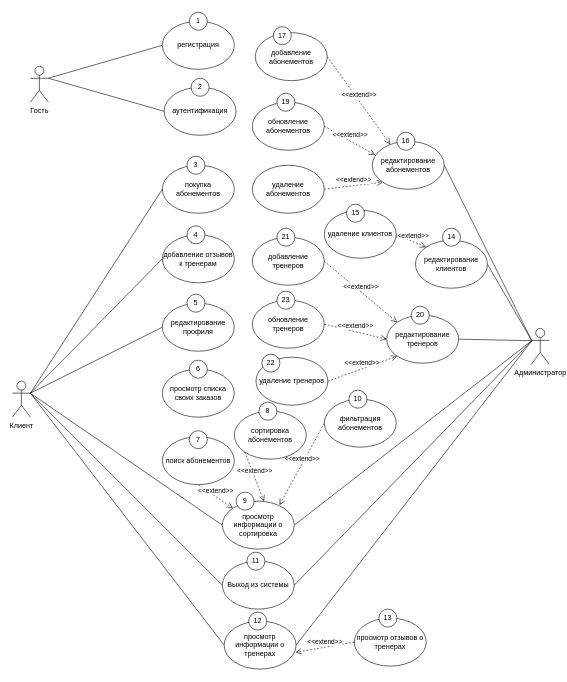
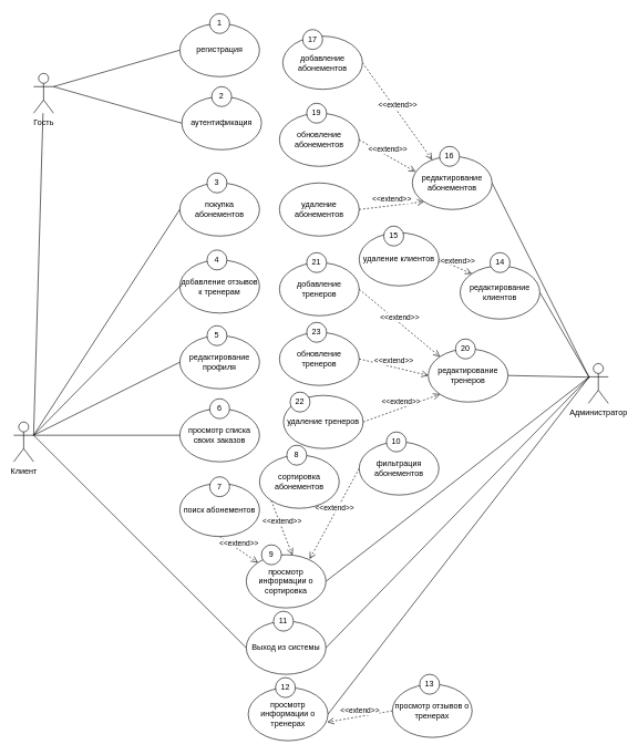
+ <mxCell id="34" value="" style="endArrow=none;html=1;rounded=0;exitX=1;exitY=0.333;exitDx=0;exitDy=0;exitPerimeter=0;entryX=0;entryY=0.5;entryDx=0;entryDy=0;" parent="1" source="17" target="30" edge="1"><mxGeometry width="50" height="50" relative="1" as="geometry"><mxPoint x="-250" y="760" as="sourcePoint" /><mxPoint x="-17" y="775" as="targetPoint" /></mxGeometry></mxCell>
- <mxCell id="15" style="rounded=0;orthogonalLoop=1;jettySize=auto;html=1;exitX=1;exitY=0.333;exitDx=0;exitDy=0;exitPerimeter=0;entryX=0;entryY=0.5;entryDx=0;entryDy=0;endArrow=none;endFill=0;" parent="1" source="17" target="91" edge="1"><mxGeometry relative="1" as="geometry"><mxPoint x="-120" y="920" as="targetPoint" /></mxGeometry></mxCell>
+ <mxCell id="15" style="rounded=0;orthogonalLoop=1;jettySize=auto;html=1;exitX=1;exitY=0.333;exitDx=0;exitDy=0;exitPerimeter=0;endArrow=none;endFill=0;" parent="1" source="17" target="35" edge="1"><mxGeometry relative="1" as="geometry"><mxPoint x="-120" y="920" as="targetPoint" /></mxGeometry></mxCell>
- <mxCell id="16" style="rounded=0;orthogonalLoop=1;jettySize=auto;html=1;exitX=1;exitY=0.333;exitDx=0;exitDy=0;exitPerimeter=0;entryX=0;entryY=0.5;entryDx=0;entryDy=0;endArrow=none;endFill=0;" parent="1" source="17" target="3" edge="1"><mxGeometry relative="1" as="geometry" /></mxCell>
